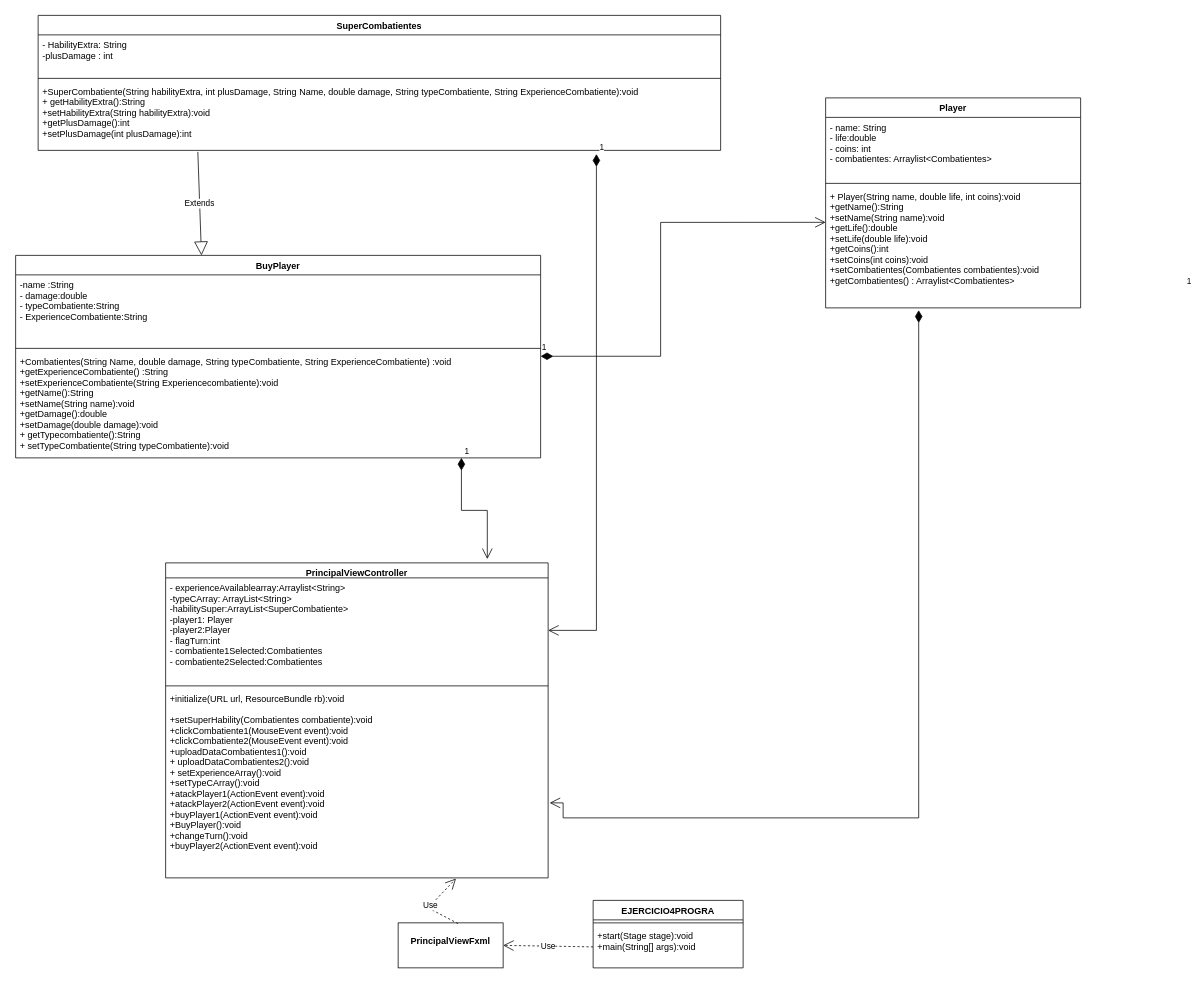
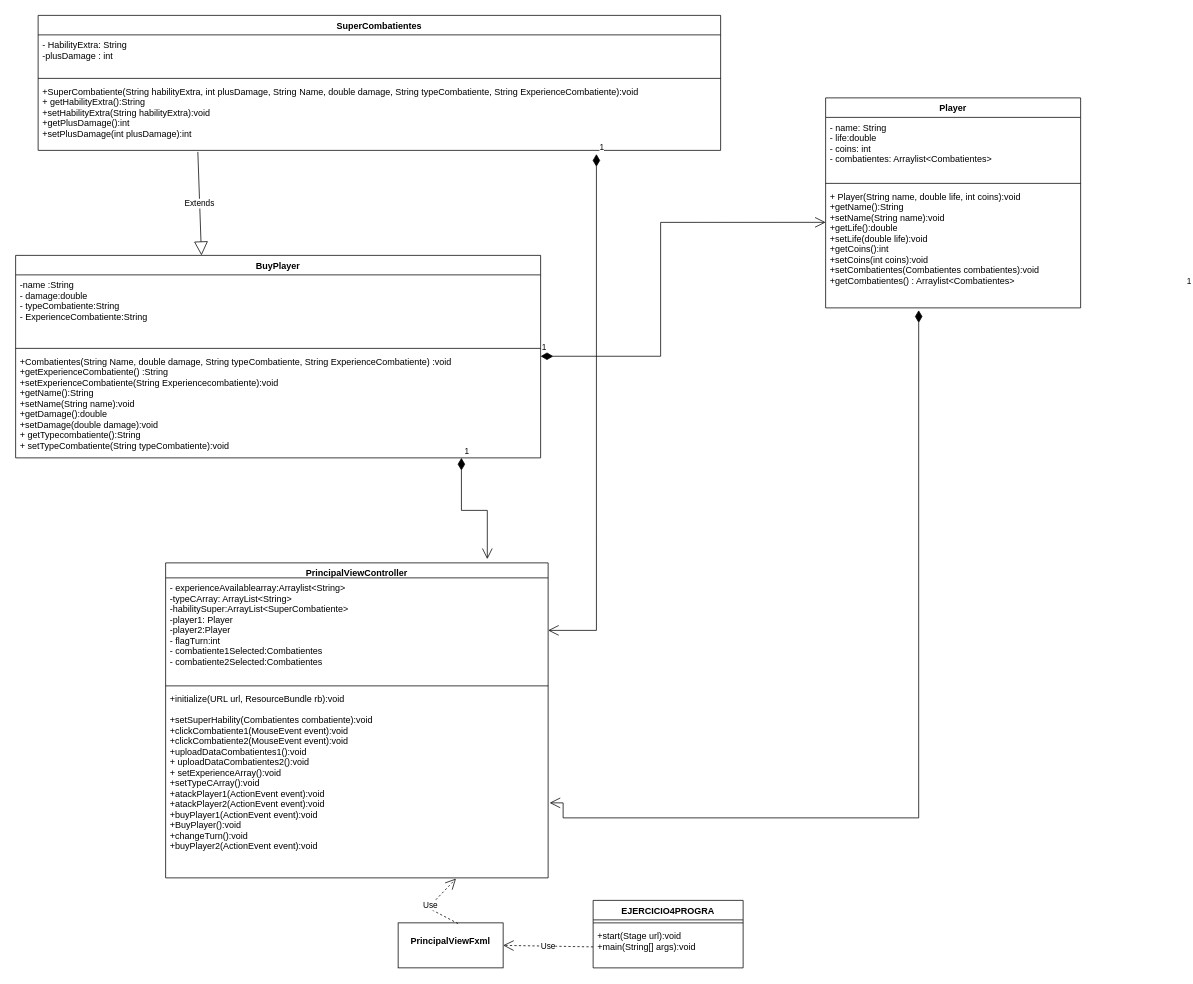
- <mxCell id="25" value="+start(Stage stage):void&#10;+main(String[] args):void&#10;&#10;" style="text;strokeColor=none;fillColor=none;align=left;verticalAlign=top;spacingLeft=4;spacingRight=4;overflow=hidden;rotatable=0;points=[[0,0.5],[1,0.5]];portConstraint=eastwest;" vertex="1" parent="23"><mxGeometry y="34" width="200" height="56" as="geometry" /></mxCell>
+ <mxCell id="25" value="+start(Stage url):void&#10;+main(String[] args):void&#10;&#10;" style="text;strokeColor=none;fillColor=none;align=left;verticalAlign=top;spacingLeft=4;spacingRight=4;overflow=hidden;rotatable=0;points=[[0,0.5],[1,0.5]];portConstraint=eastwest;" vertex="1" parent="23"><mxGeometry y="34" width="200" height="56" as="geometry" /></mxCell>
